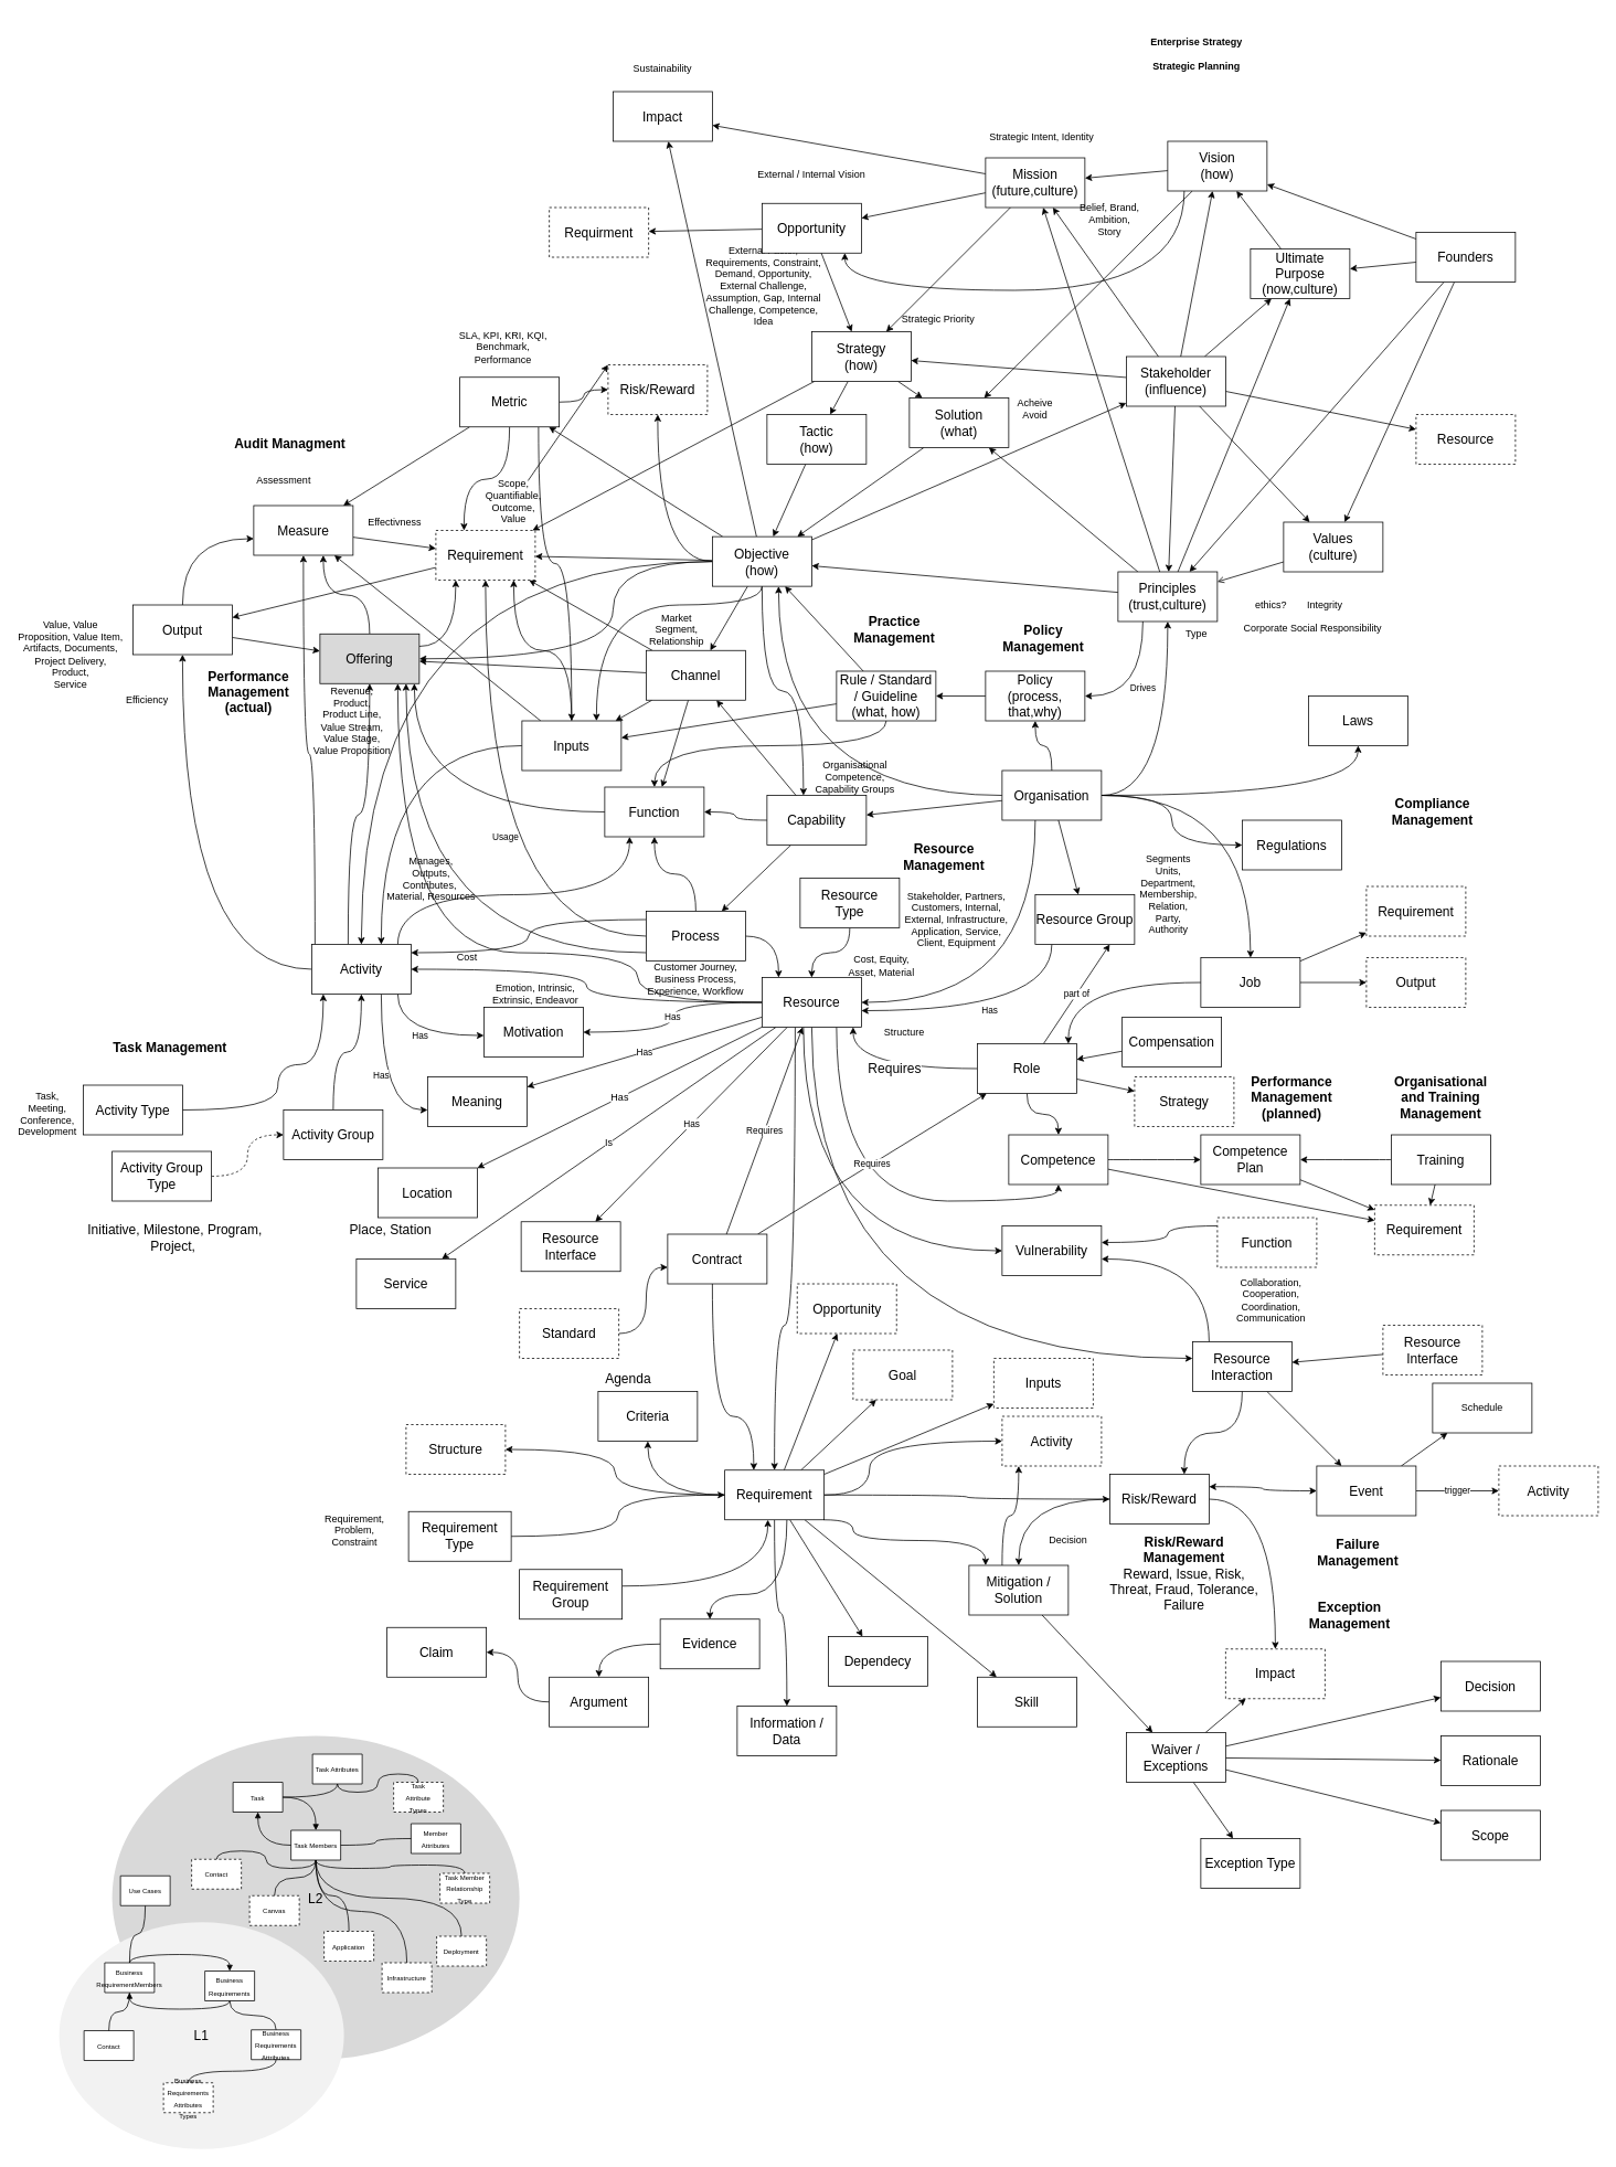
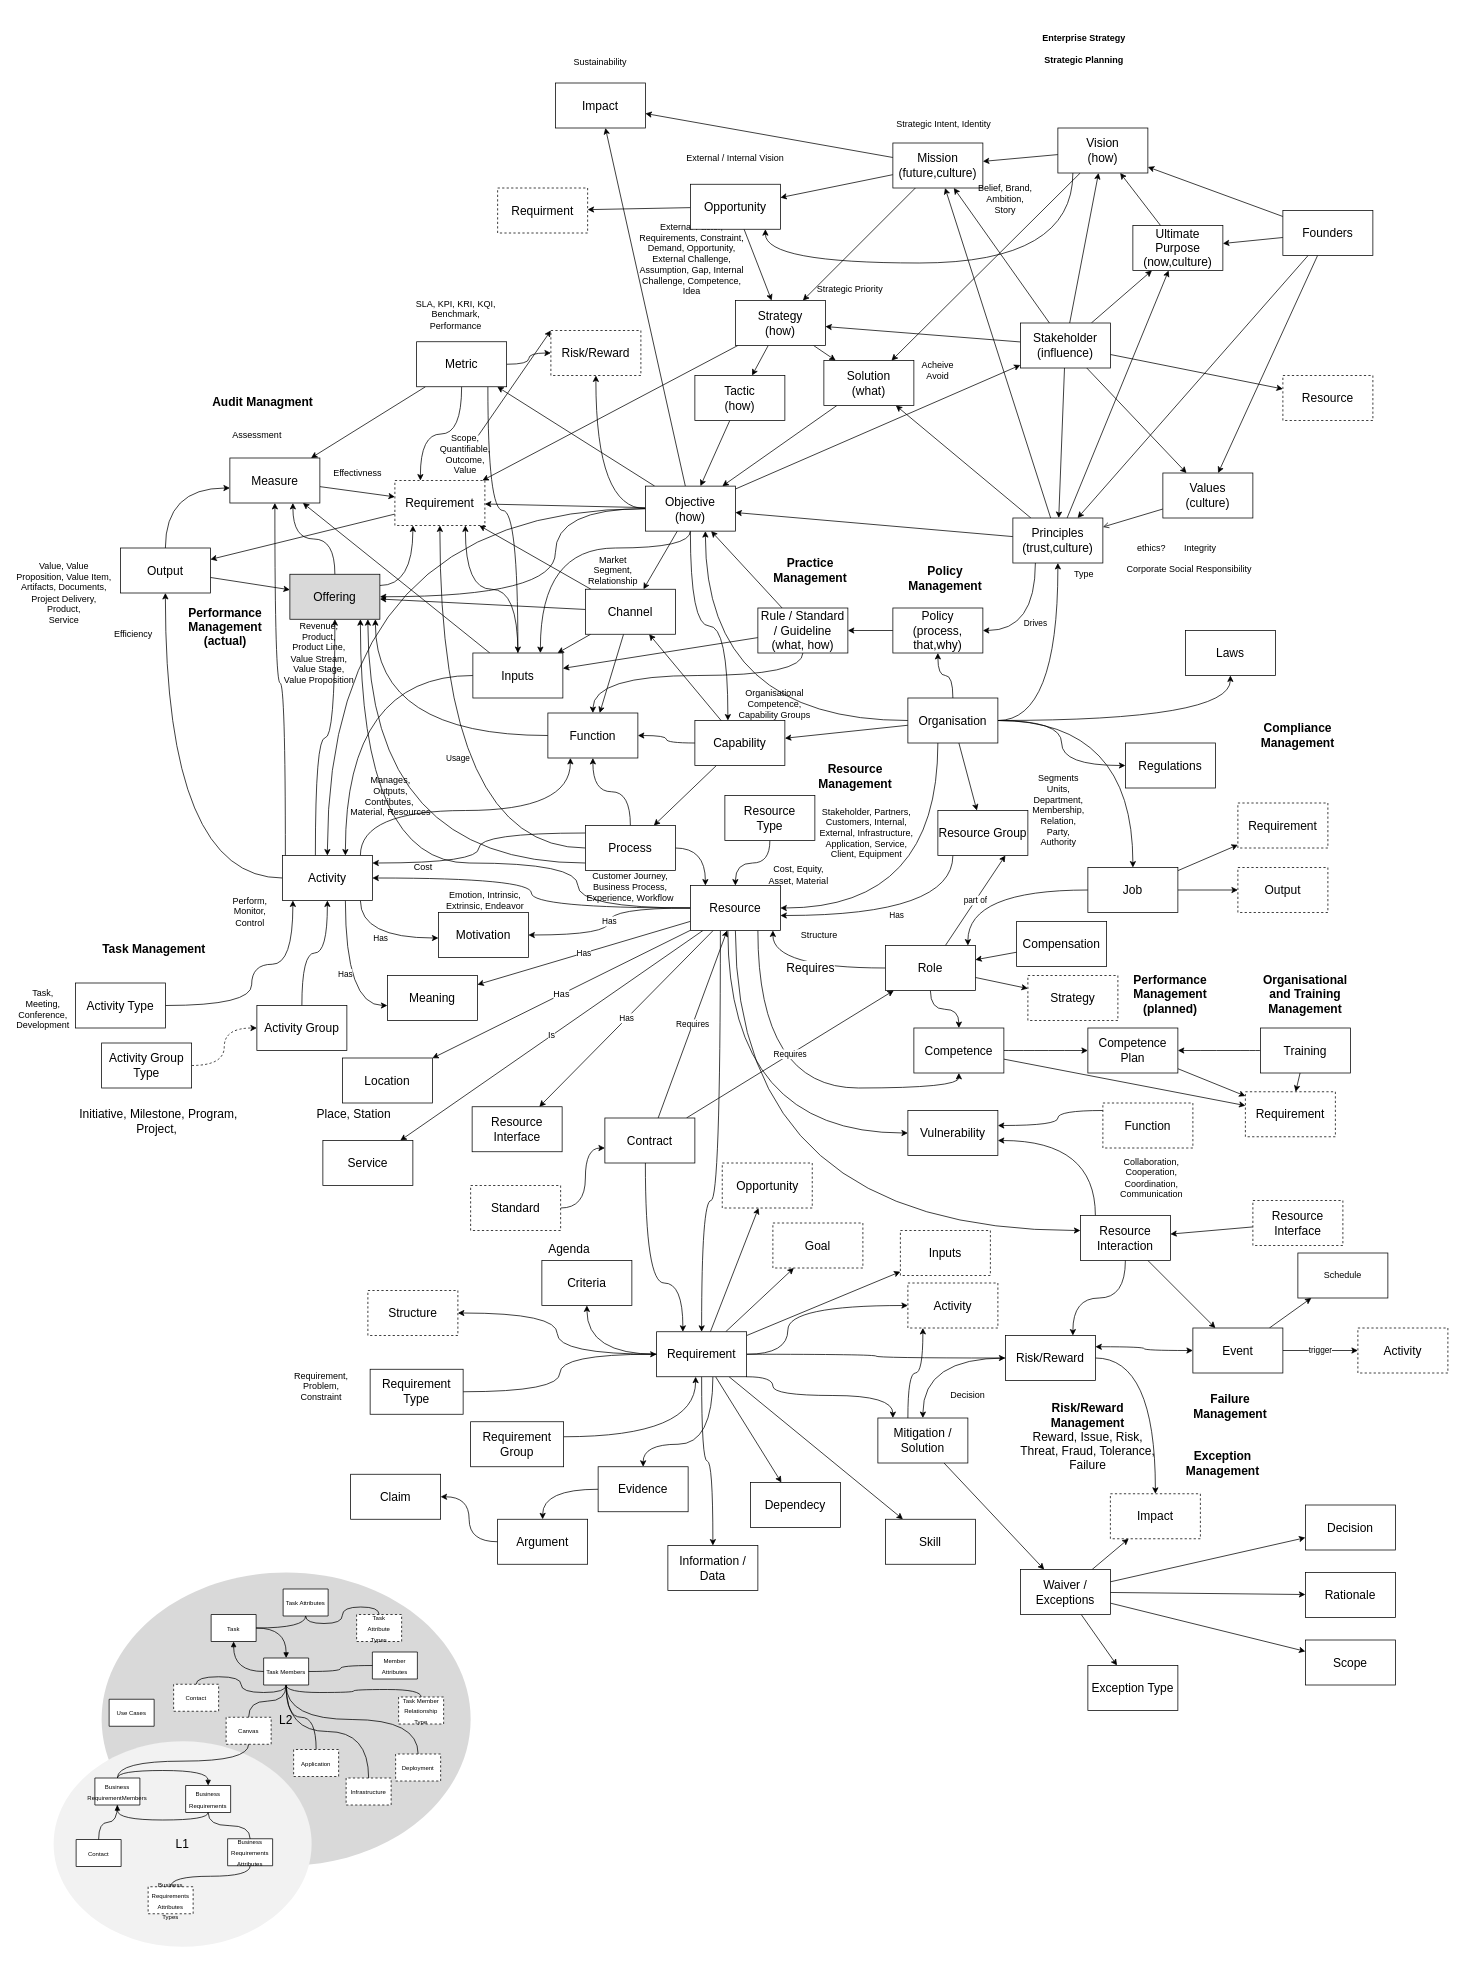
+ <mxCell id="243" value="Perform,&lt;br&gt;Monitor, Control" style="text;html=1;strokeColor=none;fillColor=none;align=center;verticalAlign=middle;whiteSpace=wrap;rounded=0;" parent="1" vertex="1"><mxGeometry x="296" y="1190" width="74" height="50" as="geometry" /></mxCell>
- <mxCell id="119" value="&lt;b&gt;Risk/Reward Management&lt;/b&gt;&lt;br&gt;Reward, Issue, Risk, Threat, Fraud, Tolerance, Failure" style="text;html=1;strokeColor=none;fillColor=none;align=center;verticalAlign=middle;whiteSpace=wrap;rounded=0;dashed=1;fontSize=16;" parent="1" vertex="1"><mxGeometry x="1330" y="1850" width="200" height="100" as="geometry" /></mxCell>
+ <mxCell id="119" value="&lt;b&gt;Risk/Reward Management&lt;/b&gt;&lt;br&gt;Reward, Issue, Risk, Threat, Fraud, Tolerance, Failure" style="text;html=1;strokeColor=none;fillColor=none;align=center;verticalAlign=middle;whiteSpace=wrap;rounded=0;dashed=1;fontSize=16;" parent="1" vertex="1"><mxGeometry x="1350" y="1865" width="200" height="100" as="geometry" /></mxCell>
- <mxCell id="200" style="vsdxID=22;edgeStyle=orthogonalEdgeStyle;startArrow=none;endArrow=none;startSize=5;endSize=5;strokeColor=#000000;spacingTop=0;spacingBottom=0;spacingLeft=0;spacingRight=0;verticalAlign=middle;html=1;labelBackgroundColor=#ffffff;rounded=0;exitX=0.5;exitY=0;exitDx=0;exitDy=0;exitPerimeter=0;entryX=0.5;entryY=1;entryDx=0;entryDy=0;entryPerimeter=0;curved=1;" parent="1" source="170" target="183" edge="1"><mxGeometry relative="1" as="geometry" /></mxCell>
+ <mxCell id="200" style="vsdxID=22;edgeStyle=orthogonalEdgeStyle;startArrow=none;endArrow=none;startSize=5;endSize=5;strokeColor=#000000;spacingTop=0;spacingBottom=0;spacingLeft=0;spacingRight=0;verticalAlign=middle;html=1;labelBackgroundColor=#ffffff;rounded=0;exitX=0.5;exitY=0;exitDx=0;exitDy=0;exitPerimeter=0;curved=1;" parent="1" source="170" target="182" edge="1"><mxGeometry relative="1" as="geometry" /></mxCell>
